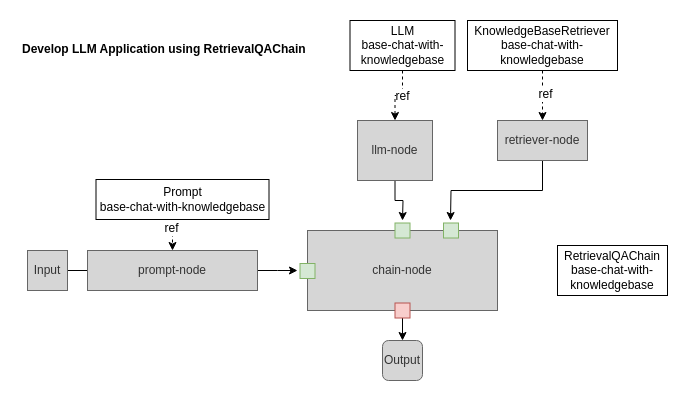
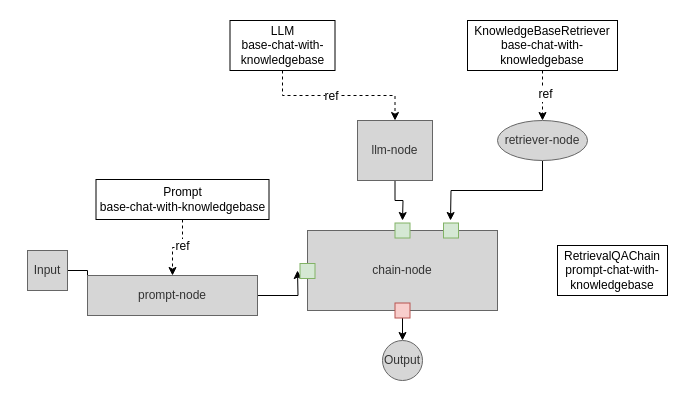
- <mxCell id="12" value="LLM&lt;br&gt;base-chat-with-knowledgebase" style="rounded=0;whiteSpace=wrap;html=1;" parent="1" vertex="1"><mxGeometry x="349.5" y="20" width="105" height="50" as="geometry" /></mxCell>
+ <mxCell id="12" value="LLM&lt;br&gt;base-chat-with-knowledgebase" style="rounded=0;whiteSpace=wrap;html=1;" parent="1" vertex="1"><mxGeometry x="229.5" y="20" width="105" height="50" as="geometry" /></mxCell>
- <mxCell id="27" value="Develop LLM Application using&amp;nbsp;&lt;span style=&quot;text-align: center;&quot;&gt;RetrievalQAChain&lt;/span&gt;" style="text;html=1;fontStyle=1" parent="1" vertex="1"><mxGeometry x="20" y="35" width="190" height="30" as="geometry" /></mxCell>
- <mxCell id="8" value="retriever-node" style="rounded=0;whiteSpace=wrap;html=1;fillColor=#D6D6D6;strokeColor=#666666;fontColor=#333333;" parent="1" vertex="1"><mxGeometry x="497" y="120" width="90" height="40" as="geometry" /></mxCell>
+ <mxCell id="8" value="retriever-node" style="ellipse;whiteSpace=wrap;html=1;fillColor=#D6D6D6;strokeColor=#666666;fontColor=#333333;" parent="1" vertex="1"><mxGeometry x="497" y="120" width="90" height="40" as="geometry" /></mxCell>
- <mxCell id="4" value="prompt-node" style="rounded=0;whiteSpace=wrap;html=1;fillColor=#D6D6D6;strokeColor=#666666;fontColor=#333333;" parent="1" vertex="1"><mxGeometry x="87" y="250" width="170" height="40" as="geometry" /></mxCell>
+ <mxCell id="4" value="prompt-node" style="rounded=0;whiteSpace=wrap;html=1;fillColor=#D6D6D6;strokeColor=#666666;fontColor=#333333;" parent="1" vertex="1"><mxGeometry x="87" y="275" width="170" height="40" as="geometry" /></mxCell>
- <mxCell id="16" value="RetrievalQAChain&lt;br&gt;base-chat-with-knowledgebase" style="rounded=0;whiteSpace=wrap;html=1;" parent="1" vertex="1"><mxGeometry x="557" y="245" width="110" height="50" as="geometry" /></mxCell>
+ <mxCell id="16" value="RetrievalQAChain&lt;br&gt;prompt-chat-with-knowledgebase" style="rounded=0;whiteSpace=wrap;html=1;" parent="1" vertex="1"><mxGeometry x="557" y="245" width="110" height="50" as="geometry" /></mxCell>
- <mxCell id="21" value="Output" style="whiteSpace=wrap;html=1;aspect=fixed;strokeColor=#666666;fillColor=#D6D6D6;fontColor=#333333;rounded=1;" parent="1" vertex="1"><mxGeometry x="382" y="340" width="40" height="40" as="geometry" /></mxCell>
+ <mxCell id="21" value="Output" style="ellipse;whiteSpace=wrap;html=1;aspect=fixed;strokeColor=#666666;fillColor=#D6D6D6;fontColor=#333333;" parent="1" vertex="1"><mxGeometry x="382" y="340" width="40" height="40" as="geometry" /></mxCell>
